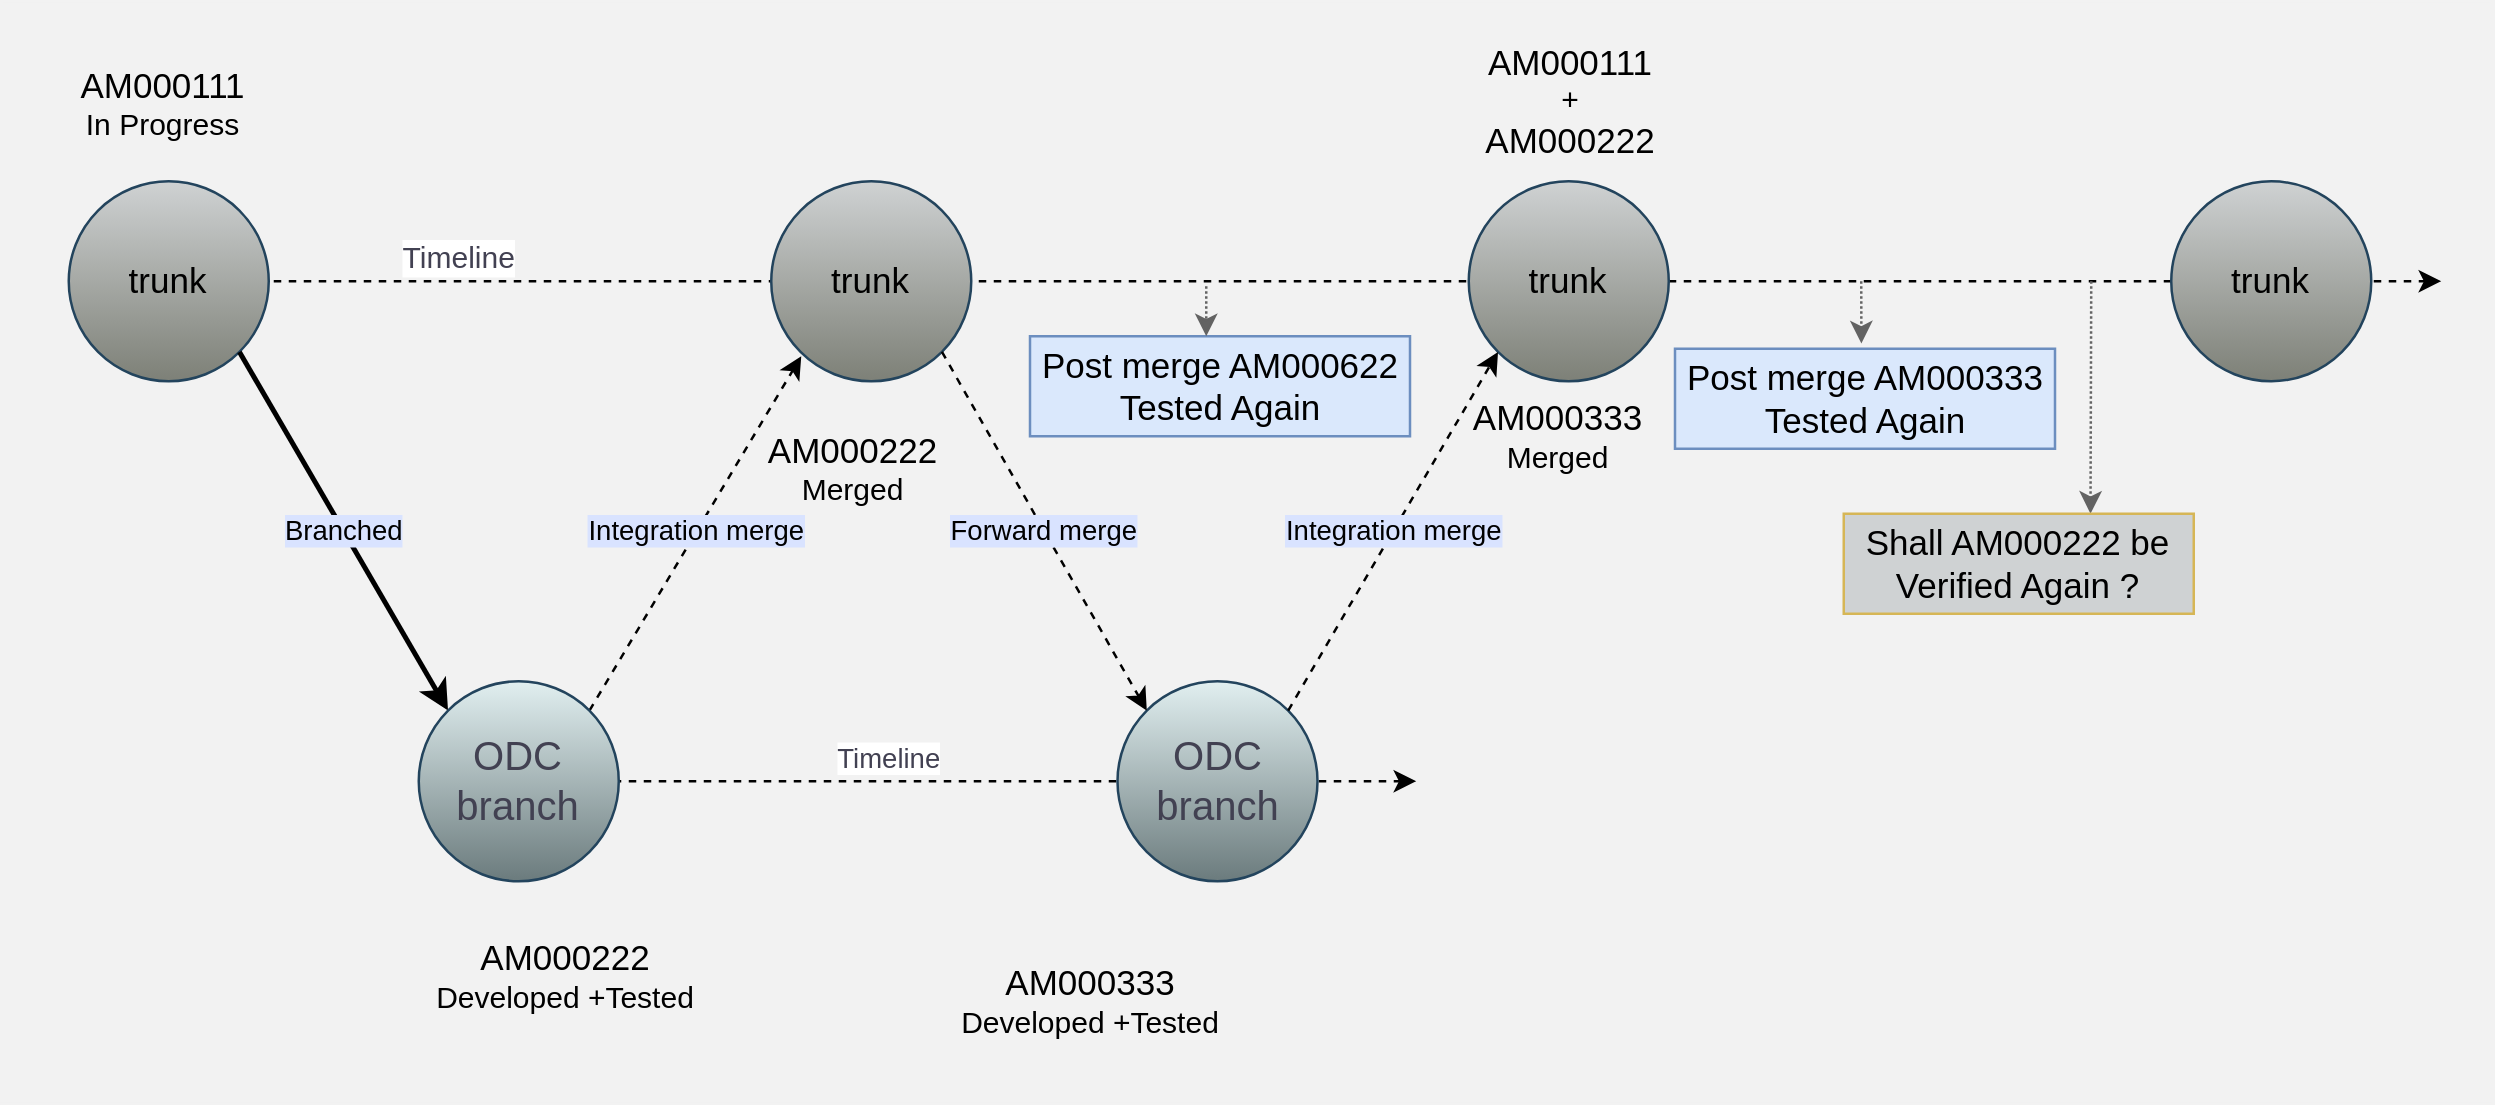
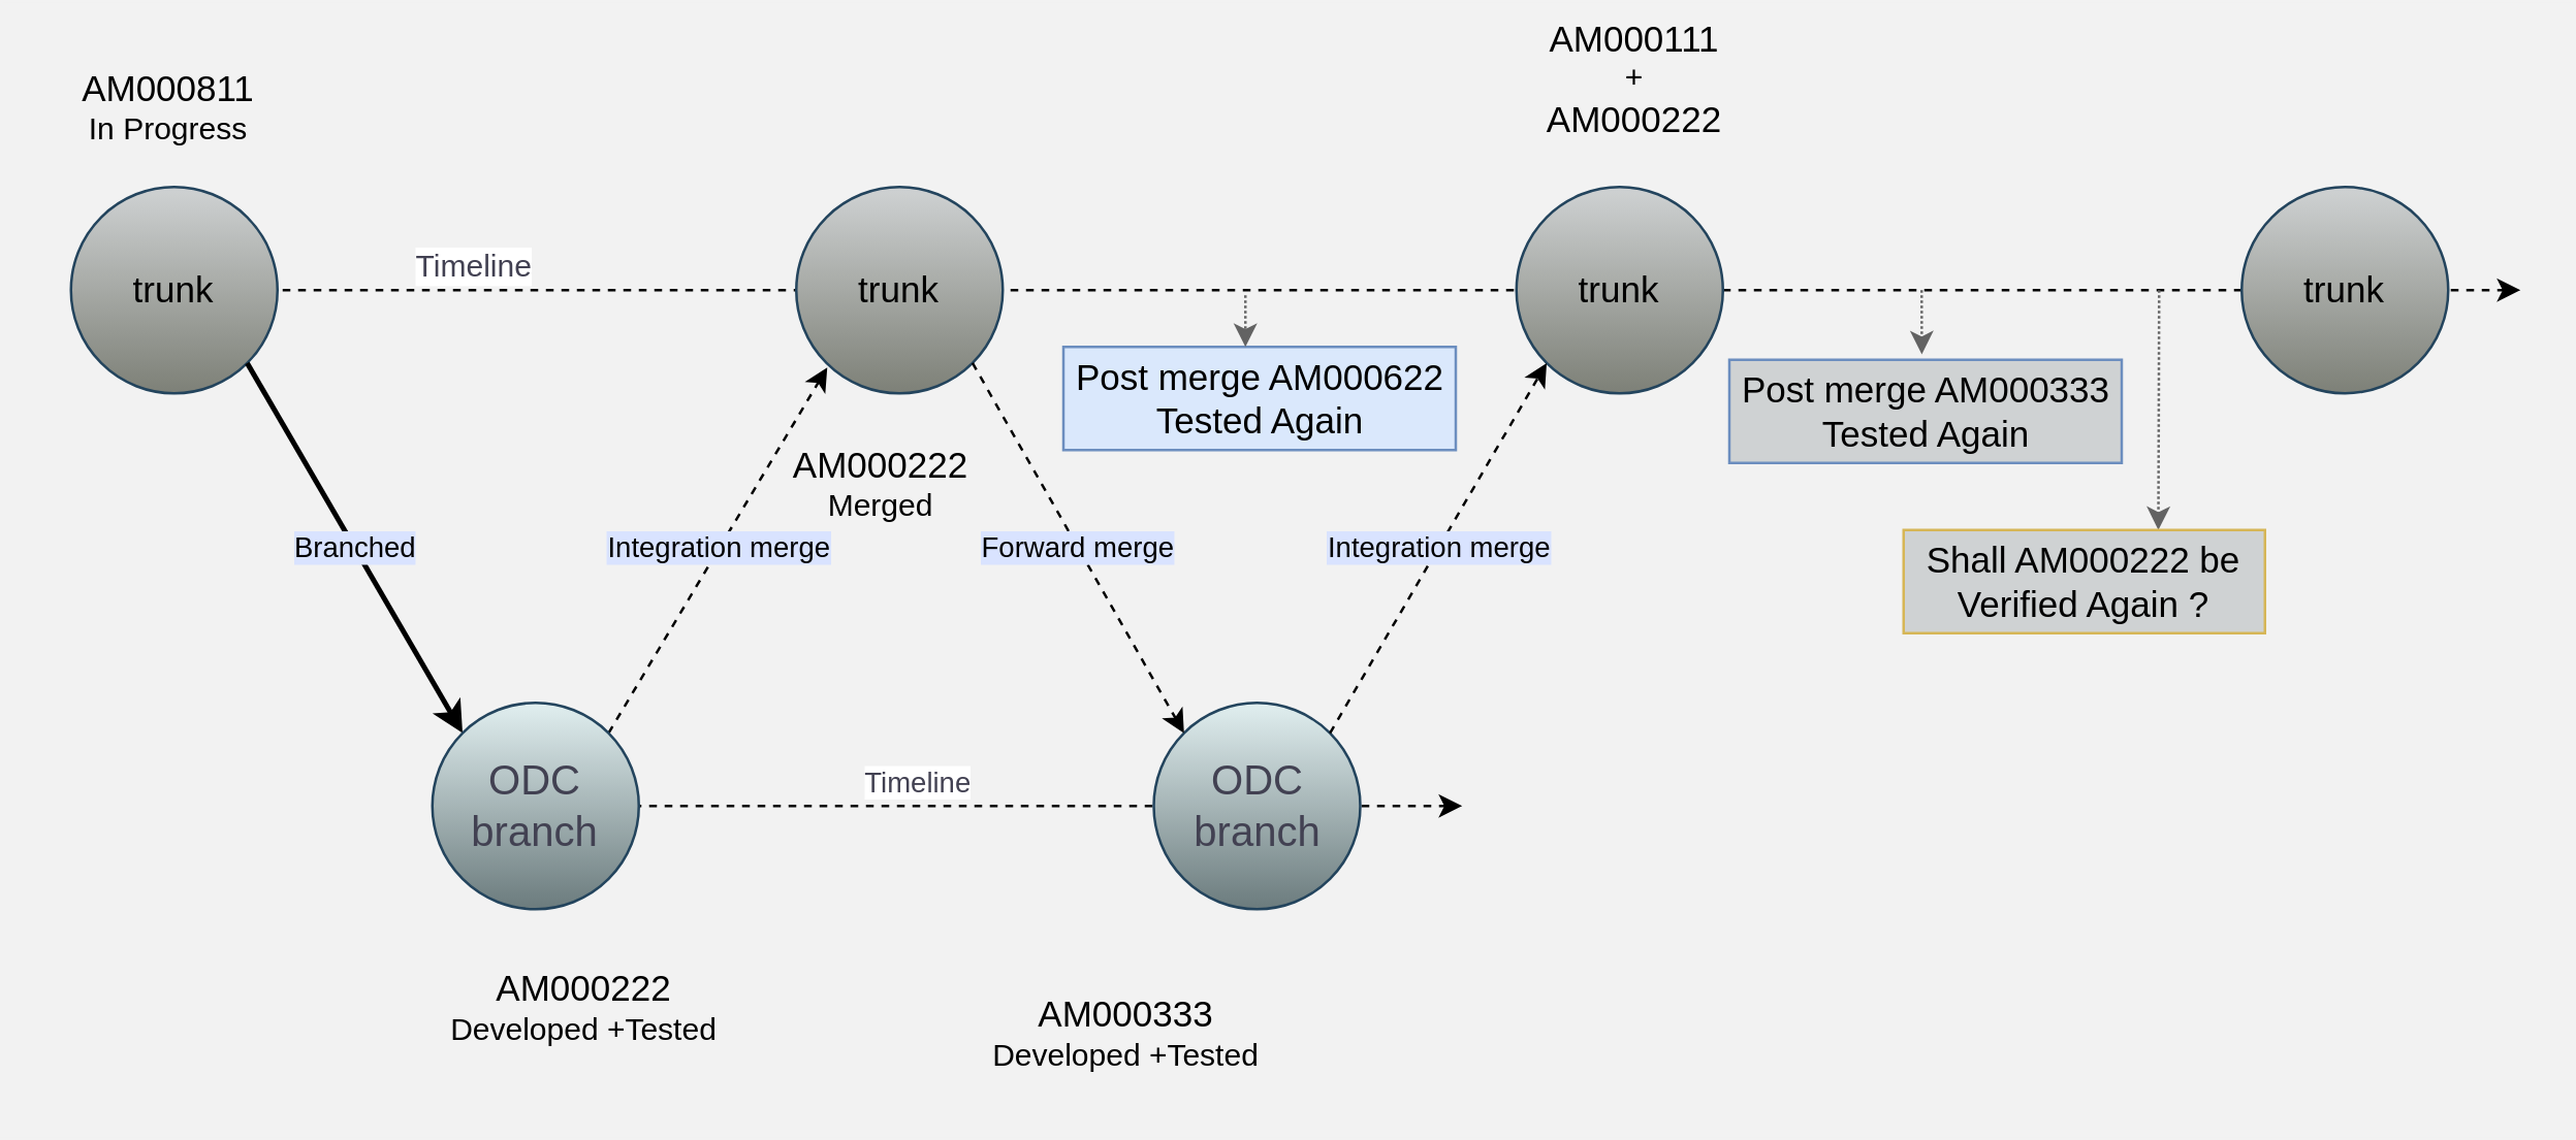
- <mxCell id="26" value="&lt;div&gt;&lt;font style=&quot;font-size: 14px&quot;&gt;AM000111&lt;/font&gt;&lt;/div&gt;&lt;div&gt;+&lt;/div&gt;&lt;div&gt;&lt;div&gt;&lt;font style=&quot;font-size: 14px&quot;&gt;AM000222&lt;/font&gt;&lt;/div&gt;&lt;/div&gt;" style="text;html=1;strokeColor=none;fillColor=none;align=center;verticalAlign=middle;whiteSpace=wrap;rounded=0;" parent="1" vertex="1"><mxGeometry x="583" y="20" width="90" height="40" as="geometry" /></mxCell>
+ <mxCell id="26" value="&lt;div&gt;&lt;font style=&quot;font-size: 14px&quot;&gt;AM000111&lt;/font&gt;&lt;/div&gt;&lt;div&gt;+&lt;/div&gt;&lt;div&gt;&lt;div&gt;&lt;font style=&quot;font-size: 14px&quot;&gt;AM000222&lt;/font&gt;&lt;/div&gt;&lt;/div&gt;" style="text;html=1;strokeColor=none;fillColor=none;align=center;verticalAlign=middle;whiteSpace=wrap;rounded=0;" parent="1" vertex="1"><mxGeometry x="588" y="10" width="90" height="40" as="geometry" /></mxCell>
- <mxCell id="25" value="&lt;div&gt;&lt;font style=&quot;font-size: 14px&quot;&gt;AM000111&lt;/font&gt;&lt;/div&gt;&lt;div&gt;In Progress&lt;br&gt;&lt;/div&gt;" style="text;html=1;strokeColor=none;fillColor=none;align=center;verticalAlign=middle;whiteSpace=wrap;rounded=0;" parent="1" vertex="1"><mxGeometry x="20" y="22" width="90" height="37" as="geometry" /></mxCell>
+ <mxCell id="25" value="&lt;div&gt;&lt;font style=&quot;font-size: 14px&quot;&gt;AM000811&lt;/font&gt;&lt;/div&gt;&lt;div&gt;In Progress&lt;br&gt;&lt;/div&gt;" style="text;html=1;strokeColor=none;fillColor=none;align=center;verticalAlign=middle;whiteSpace=wrap;rounded=0;" parent="1" vertex="1"><mxGeometry x="20" y="22" width="90" height="37" as="geometry" /></mxCell>
- <mxCell id="24" value="&lt;div&gt;&lt;font style=&quot;font-size: 14px&quot;&gt;Post merge AM000333&lt;/font&gt;&lt;/div&gt;&lt;div&gt;&lt;font style=&quot;font-size: 14px&quot;&gt;Tested Again&lt;br&gt;&lt;/font&gt;&lt;/div&gt;" style="rounded=0;whiteSpace=wrap;html=1;fillColor=#dae8fc;strokeColor=#6c8ebf;" parent="1" vertex="1"><mxGeometry x="669.5" y="139" width="152" height="40" as="geometry" /></mxCell>
+ <mxCell id="24" value="&lt;div&gt;&lt;font style=&quot;font-size: 14px&quot;&gt;Post merge AM000333&lt;/font&gt;&lt;/div&gt;&lt;div&gt;&lt;font style=&quot;font-size: 14px&quot;&gt;Tested Again&lt;br&gt;&lt;/font&gt;&lt;/div&gt;" style="rounded=0;whiteSpace=wrap;html=1;fillColor=#cfd2d3;strokeColor=#6c8ebf;" parent="1" vertex="1"><mxGeometry x="669.5" y="139" width="152" height="40" as="geometry" /></mxCell>
- <mxCell id="21" value="&lt;div&gt;&lt;font style=&quot;font-size: 14px&quot;&gt;AM000333&lt;/font&gt;&lt;/div&gt;&lt;div&gt;Merged&lt;/div&gt;" style="text;html=1;strokeColor=none;fillColor=none;align=center;verticalAlign=middle;whiteSpace=wrap;rounded=0;" parent="1" vertex="1"><mxGeometry x="578" y="159" width="90" height="30" as="geometry" /></mxCell>
